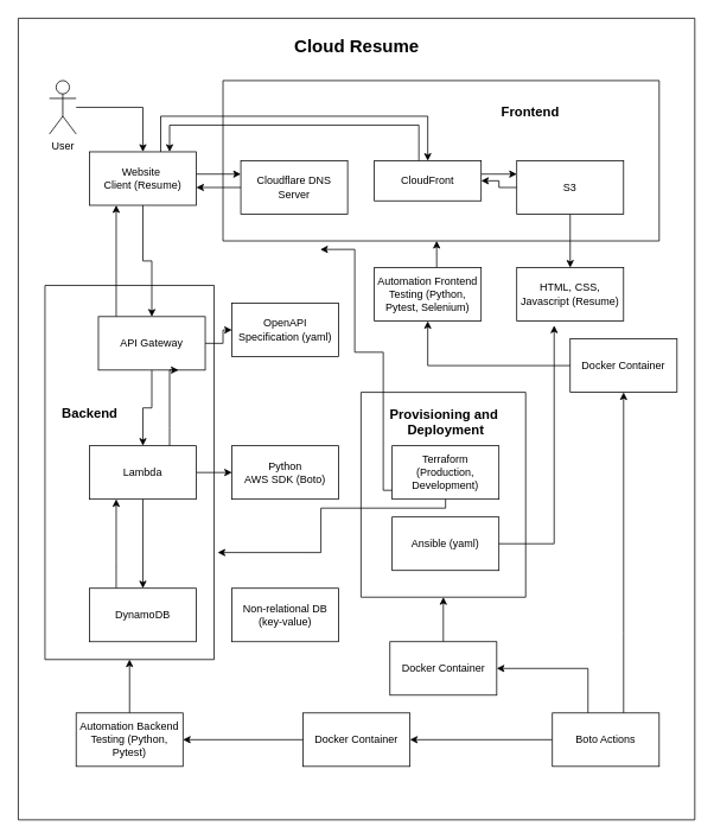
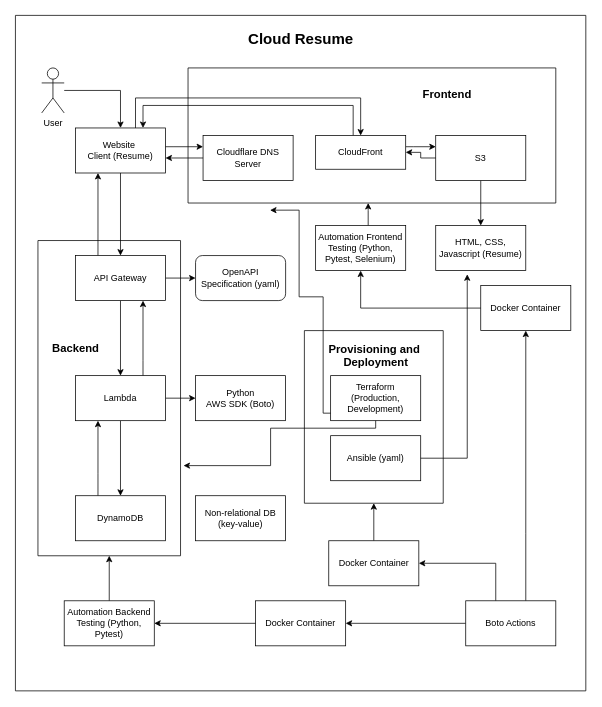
- <mxCell id="19" value="OpenAPI&lt;div&gt;Specification (yaml)&lt;/div&gt;" style="whiteSpace=wrap;html=1;rounded=0;" parent="1" vertex="1"><mxGeometry x="260" y="340" width="120" height="60" as="geometry" /></mxCell>
+ <mxCell id="19" value="OpenAPI&lt;div&gt;Specification (yaml)&lt;/div&gt;" style="whiteSpace=wrap;html=1;rounded=1;" parent="1" vertex="1"><mxGeometry x="260" y="340" width="120" height="60" as="geometry" /></mxCell>
- <mxCell id="7" value="API Gateway" style="whiteSpace=wrap;html=1;rounded=0;" parent="1" vertex="1"><mxGeometry x="110" y="355" width="120" height="60" as="geometry" /></mxCell>
+ <mxCell id="7" value="API Gateway" style="whiteSpace=wrap;html=1;rounded=0;" parent="1" vertex="1"><mxGeometry x="100" y="340" width="120" height="60" as="geometry" /></mxCell>
